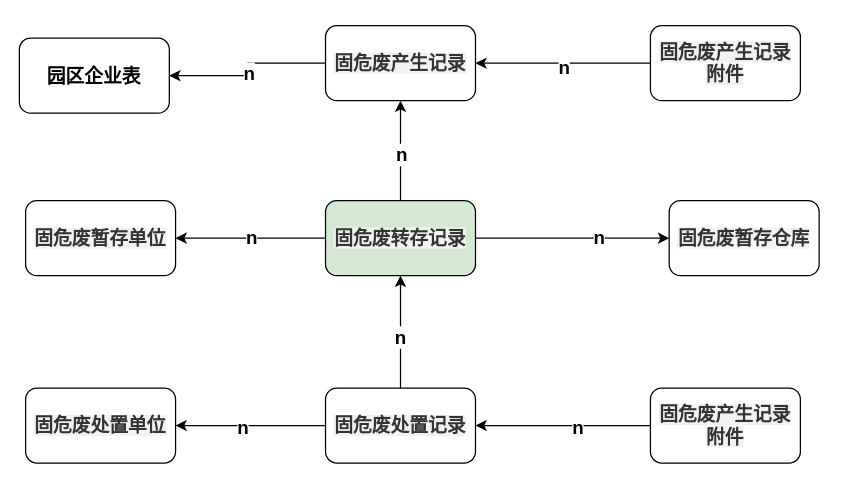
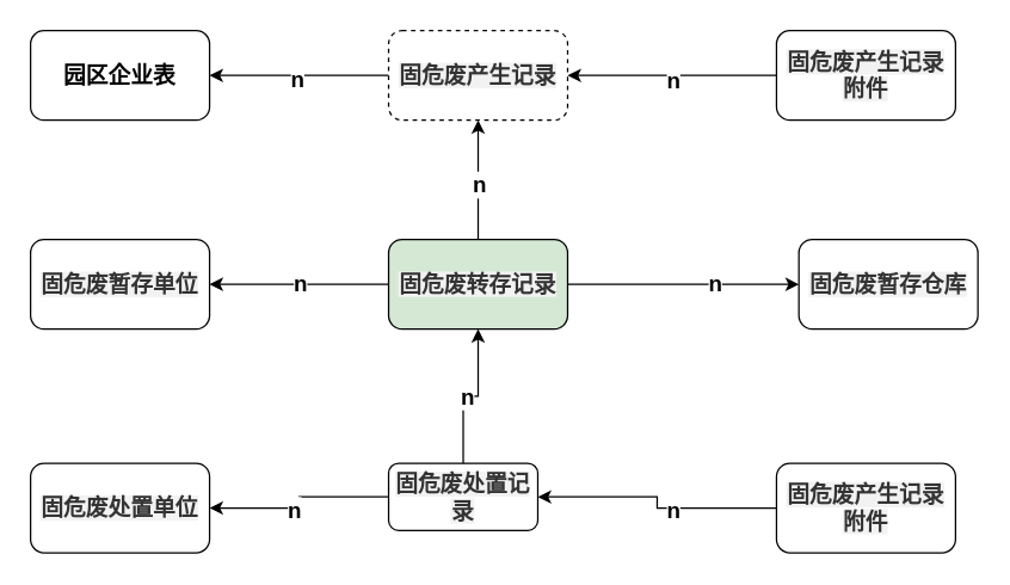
- <mxCell id="4" value="&lt;span style=&quot;color: rgb(51, 51, 51); font-family: PingFangSC-Medium, &amp;quot;PingFang SC Medium&amp;quot;, &amp;quot;PingFang SC&amp;quot;, sans-serif; font-size: 15px; text-align: left; background-color: rgb(242, 242, 242);&quot;&gt;固危废产生记录&lt;/span&gt;" style="rounded=1;whiteSpace=wrap;html=1;fontSize=15;fontStyle=1" vertex="1" parent="1"><mxGeometry x="260" y="20" width="120" height="60" as="geometry" /></mxCell>
+ <mxCell id="4" value="&lt;span style=&quot;color: rgb(51, 51, 51); font-family: PingFangSC-Medium, &amp;quot;PingFang SC Medium&amp;quot;, &amp;quot;PingFang SC&amp;quot;, sans-serif; font-size: 15px; text-align: left; background-color: rgb(242, 242, 242);&quot;&gt;固危废产生记录&lt;/span&gt;" style="rounded=1;whiteSpace=wrap;html=1;fontSize=15;fontStyle=1;dashed=1;" vertex="1" parent="1"><mxGeometry x="260" y="20" width="120" height="60" as="geometry" /></mxCell>
- <mxCell id="5" value="园区企业表" style="rounded=1;whiteSpace=wrap;html=1;fontSize=15;fontStyle=1" vertex="1" parent="1"><mxGeometry x="15" y="30" width="120" height="60" as="geometry" /></mxCell>
+ <mxCell id="5" value="园区企业表" style="rounded=1;whiteSpace=wrap;html=1;fontSize=15;fontStyle=1" vertex="1" parent="1"><mxGeometry x="20" y="20" width="120" height="60" as="geometry" /></mxCell>
- <mxCell id="22" value="&lt;span style=&quot;color: rgb(51, 51, 51); font-family: PingFangSC-Medium, &amp;quot;PingFang SC Medium&amp;quot;, &amp;quot;PingFang SC&amp;quot;, sans-serif; font-size: 15px; text-align: left; background-color: rgb(242, 242, 242);&quot;&gt;固危废处置记录&lt;/span&gt;" style="rounded=1;whiteSpace=wrap;html=1;fontSize=15;fontStyle=1" vertex="1" parent="1"><mxGeometry x="260" y="310" width="120" height="60" as="geometry" /></mxCell>
+ <mxCell id="22" value="&lt;span style=&quot;color: rgb(51, 51, 51); font-family: PingFangSC-Medium, &amp;quot;PingFang SC Medium&amp;quot;, &amp;quot;PingFang SC&amp;quot;, sans-serif; font-size: 15px; text-align: left; background-color: rgb(242, 242, 242);&quot;&gt;固危废处置记录&lt;/span&gt;" style="rounded=1;whiteSpace=wrap;html=1;fontSize=15;fontStyle=1" vertex="1" parent="1"><mxGeometry x="260" y="310" width="100" height="45" as="geometry" /></mxCell>
